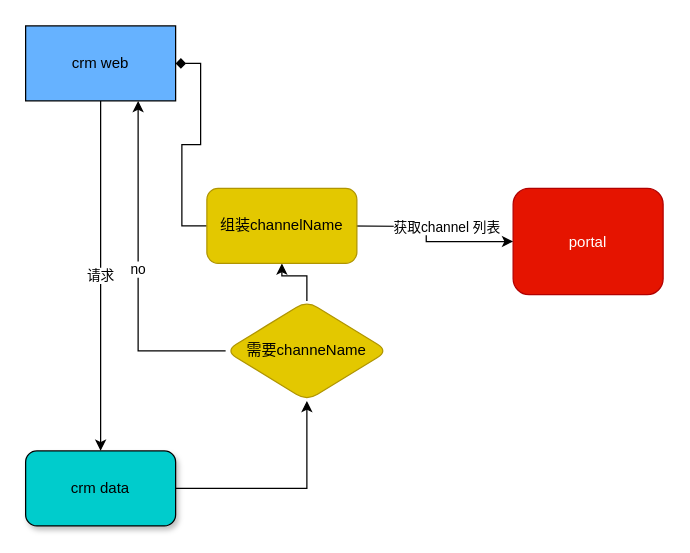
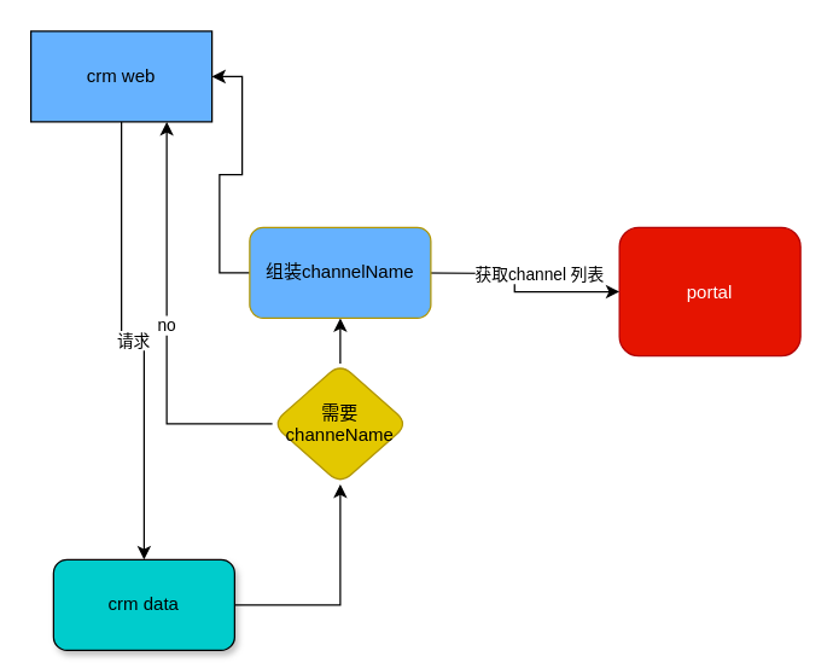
- <mxCell id="12" style="edgeStyle=orthogonalEdgeStyle;rounded=0;orthogonalLoop=1;jettySize=auto;html=1;entryX=1;entryY=0.5;entryDx=0;entryDy=0;endArrow=diamond;" edge="1" parent="1" source="13" target="3"><mxGeometry relative="1" as="geometry" /></mxCell>
+ <mxCell id="12" style="edgeStyle=orthogonalEdgeStyle;rounded=0;orthogonalLoop=1;jettySize=auto;html=1;entryX=1;entryY=0.5;entryDx=0;entryDy=0;" edge="1" parent="1" source="13" target="3"><mxGeometry relative="1" as="geometry" /></mxCell>
- <mxCell id="13" value="组装channelName" style="whiteSpace=wrap;html=1;rounded=1;fillColor=#e3c800;fontColor=#000000;strokeColor=#B09500;" vertex="1" parent="1"><mxGeometry x="165" y="150" width="120" height="60" as="geometry" /></mxCell>
+ <mxCell id="13" value="组装channelName" style="whiteSpace=wrap;html=1;rounded=1;fillColor=#66b2ff;fontColor=#000000;strokeColor=#B09500;" vertex="1" parent="1"><mxGeometry x="165" y="150" width="120" height="60" as="geometry" /></mxCell>
- <mxCell id="11" value="需要channeName" style="rhombus;whiteSpace=wrap;html=1;rounded=1;fillColor=#e3c800;fontColor=#000000;strokeColor=#B09500;" vertex="1" parent="1"><mxGeometry x="180" y="240" width="130" height="80" as="geometry" /></mxCell>
+ <mxCell id="11" value="需要channeName" style="rhombus;whiteSpace=wrap;html=1;rounded=1;fillColor=#e3c800;fontColor=#000000;strokeColor=#B09500;" vertex="1" parent="1"><mxGeometry x="180" y="240" width="90" height="80" as="geometry" /></mxCell>
- <mxCell id="5" value="crm data" style="rounded=1;whiteSpace=wrap;html=1;shadow=1;fillColor=#00CCCC;" vertex="1" parent="1"><mxGeometry x="20" y="360" width="120" height="60" as="geometry" /></mxCell>
+ <mxCell id="5" value="crm data" style="rounded=1;whiteSpace=wrap;html=1;shadow=1;fillColor=#00CCCC;" vertex="1" parent="1"><mxGeometry x="35" y="370" width="120" height="60" as="geometry" /></mxCell>
